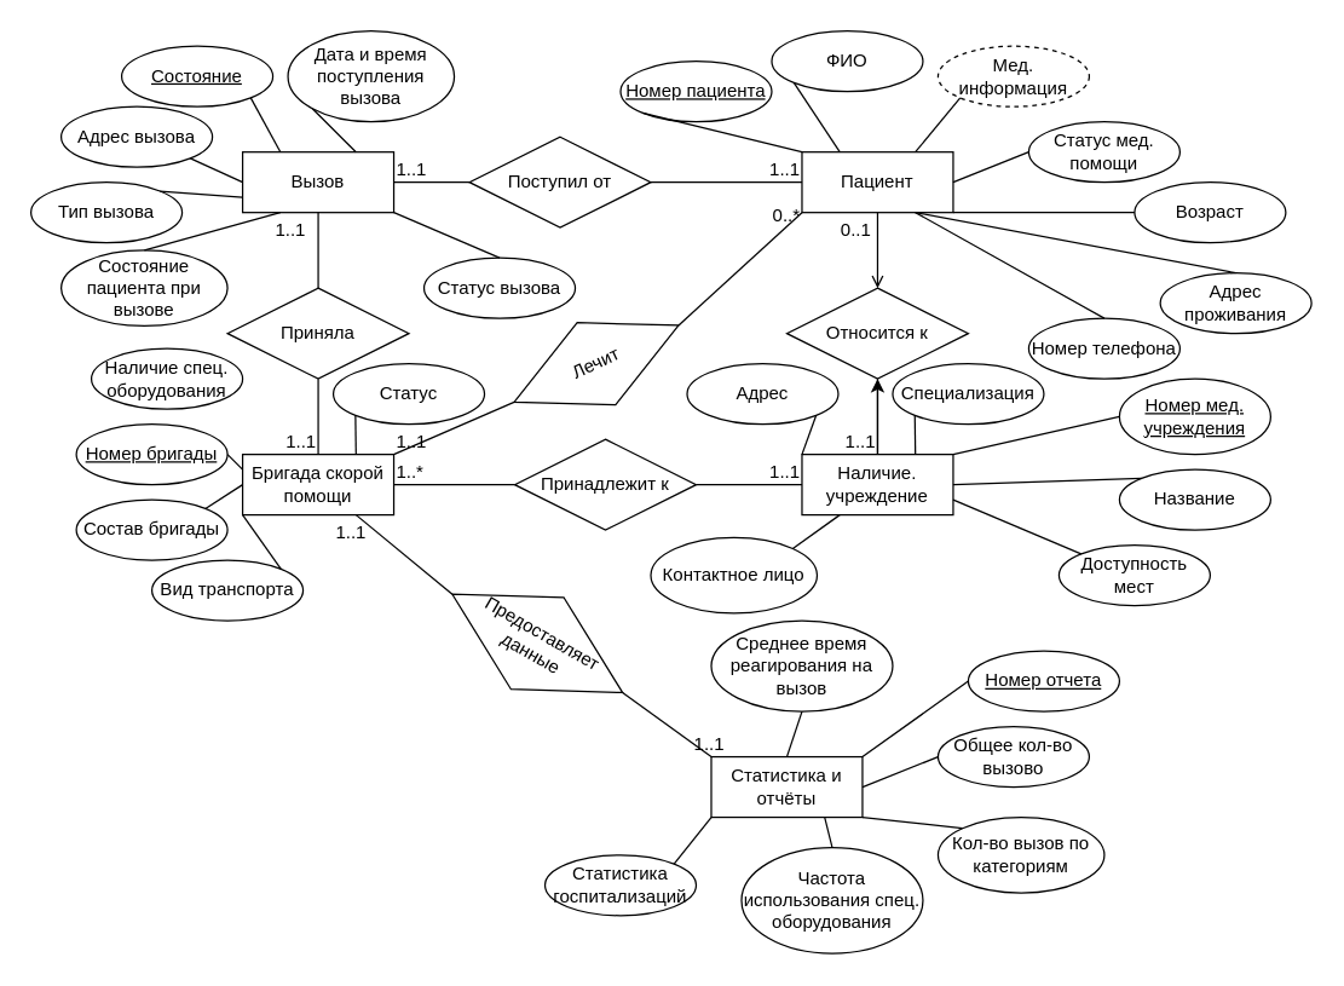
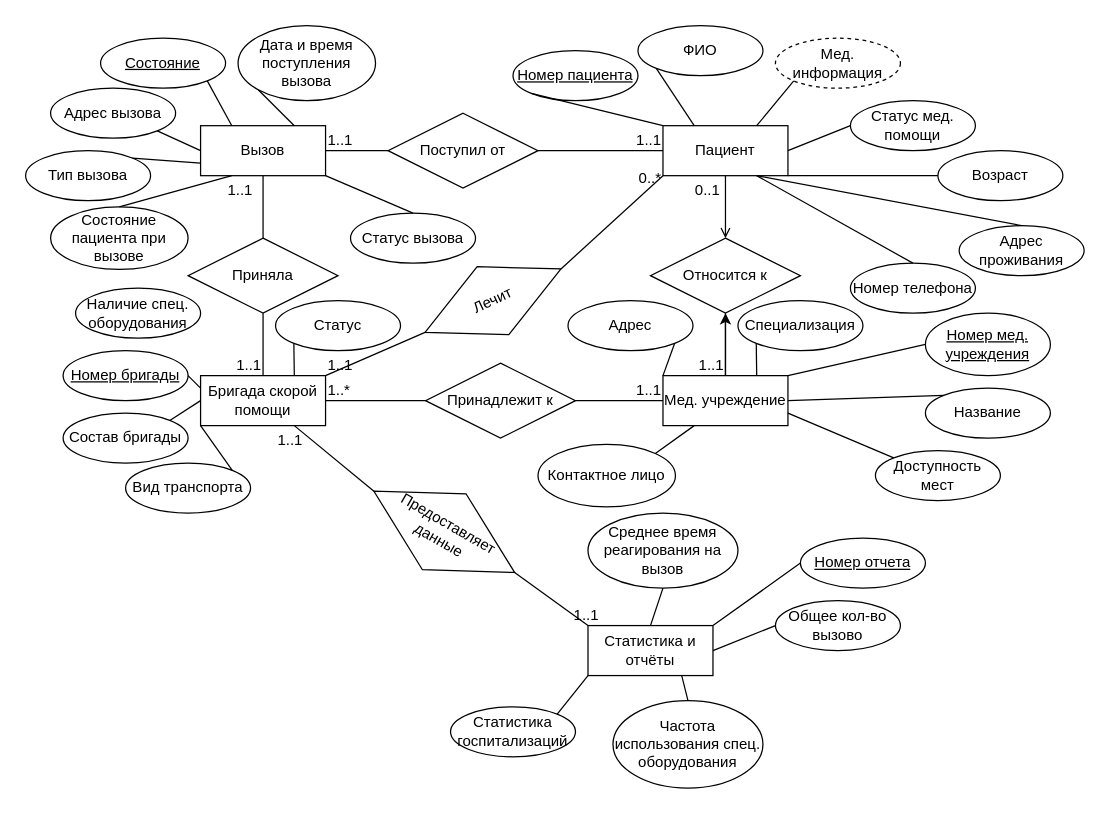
- <mxCell id="35" value="Наличие. учреждение" style="whiteSpace=wrap;html=1;align=center;" vertex="1" parent="1"><mxGeometry x="530" y="300" width="100" height="40" as="geometry" /></mxCell>
+ <mxCell id="35" value="Мед. учреждение" style="whiteSpace=wrap;html=1;align=center;" vertex="1" parent="1"><mxGeometry x="530" y="300" width="100" height="40" as="geometry" /></mxCell>
- <mxCell id="93" value="" style="endArrow=none;html=1;rounded=0;entryX=0;entryY=0;entryDx=0;entryDy=0;exitX=1;exitY=1;exitDx=0;exitDy=0;" edge="1" parent="1" source="76" target="92"><mxGeometry relative="1" as="geometry"><mxPoint x="370" y="340" as="sourcePoint" /><mxPoint x="530" y="340" as="targetPoint" /></mxGeometry></mxCell>
- <mxCell id="92" value="Кол-во вызов по категориям" style="ellipse;whiteSpace=wrap;html=1;align=center;" vertex="1" parent="1"><mxGeometry x="620" y="540" width="110" height="50" as="geometry" /></mxCell>
